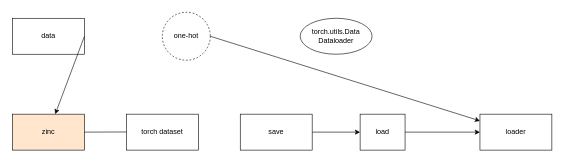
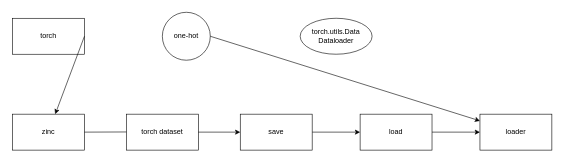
- <mxCell id="2" value="data" style="rounded=0;whiteSpace=wrap;html=1;" parent="1" vertex="1"><mxGeometry x="20" y="30" width="120" height="60" as="geometry" /></mxCell>
+ <mxCell id="2" value="torch" style="rounded=0;whiteSpace=wrap;html=1;" parent="1" vertex="1"><mxGeometry x="20" y="30" width="120" height="60" as="geometry" /></mxCell>
- <mxCell id="3" value="one-hot" style="ellipse;whiteSpace=wrap;html=1;aspect=fixed;dashed=1;" parent="1" vertex="1"><mxGeometry x="270" y="20" width="80" height="80" as="geometry" /></mxCell>
+ <mxCell id="3" value="one-hot" style="ellipse;whiteSpace=wrap;html=1;aspect=fixed;" parent="1" vertex="1"><mxGeometry x="270" y="20" width="80" height="80" as="geometry" /></mxCell>
- <mxCell id="7" value="zinc" style="rounded=0;whiteSpace=wrap;html=1;fillColor=#ffe6cc;" vertex="1" parent="1"><mxGeometry x="20" y="190" width="120" height="60" as="geometry" /></mxCell>
+ <mxCell id="7" value="zinc" style="rounded=0;whiteSpace=wrap;html=1;" vertex="1" parent="1"><mxGeometry x="20" y="190" width="120" height="60" as="geometry" /></mxCell>
+ <mxCell id="12" value="" style="endArrow=classic;html=1;exitX=1;exitY=0.5;exitDx=0;exitDy=0;entryX=0;entryY=0.5;entryDx=0;entryDy=0;" edge="1" parent="1" source="9" target="11"><mxGeometry width="50" height="50" relative="1" as="geometry"><mxPoint x="360" y="70" as="sourcePoint" /><mxPoint x="510" y="70" as="targetPoint" /></mxGeometry></mxCell>
- <mxCell id="14" value="load" style="rounded=0;whiteSpace=wrap;html=1;" vertex="1" parent="1"><mxGeometry x="600" y="190" width="75" height="60" as="geometry" /></mxCell>
+ <mxCell id="14" value="load" style="rounded=0;whiteSpace=wrap;html=1;" vertex="1" parent="1"><mxGeometry x="600" y="190" width="120" height="60" as="geometry" /></mxCell>
